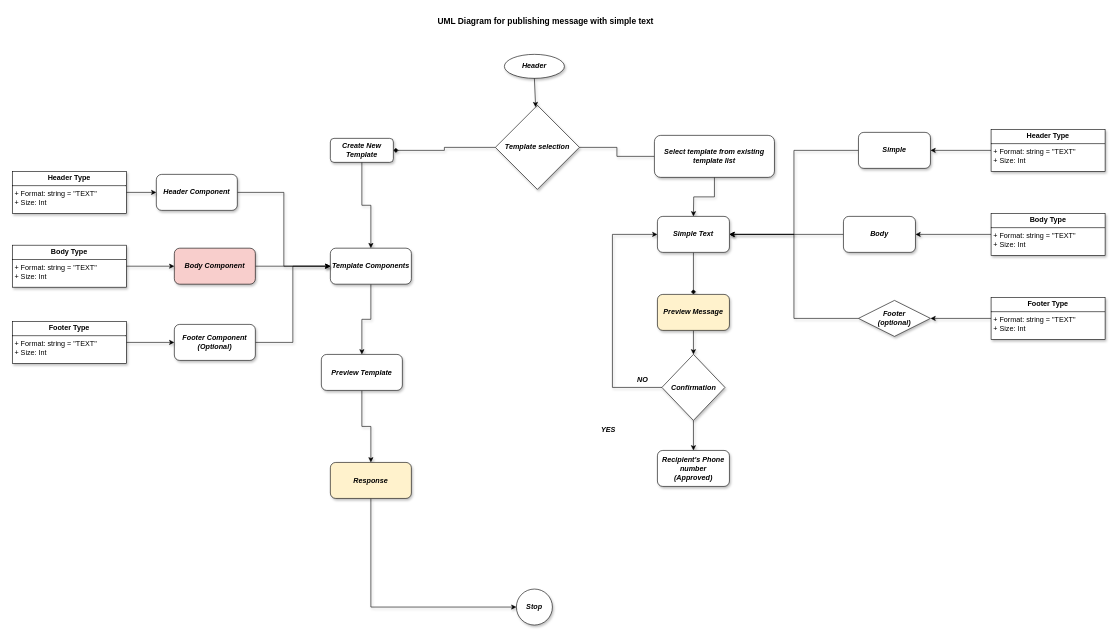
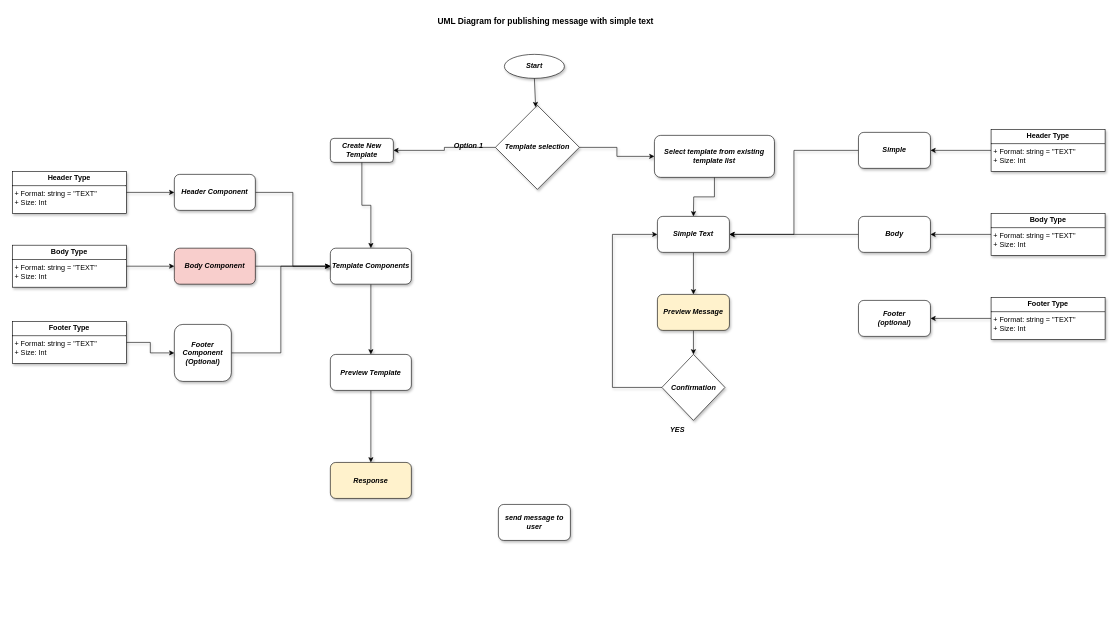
- <mxCell id="2" value="&lt;b&gt;&lt;i&gt;Header&lt;/i&gt;&lt;/b&gt;" style="ellipse;whiteSpace=wrap;html=1;shadow=1;" parent="1" vertex="1"><mxGeometry x="840" y="90" width="100" height="40" as="geometry" /></mxCell>
+ <mxCell id="2" value="&lt;b&gt;&lt;i&gt;Start&lt;/i&gt;&lt;/b&gt;" style="ellipse;whiteSpace=wrap;html=1;shadow=1;" parent="1" vertex="1"><mxGeometry x="840" y="90" width="100" height="40" as="geometry" /></mxCell>
+ <mxCell id="19" value="&lt;b&gt;&lt;i&gt;Option 1&lt;/i&gt;&lt;/b&gt;" style="text;html=1;align=center;verticalAlign=middle;resizable=0;points=[];autosize=1;strokeColor=none;fillColor=none;shadow=1;" parent="1" vertex="1"><mxGeometry x="745" y="228" width="70" height="30" as="geometry" /></mxCell>
- <mxCell id="3" style="edgeStyle=orthogonalEdgeStyle;rounded=0;orthogonalLoop=1;jettySize=auto;html=1;exitX=0;exitY=0.5;exitDx=0;exitDy=0;entryX=1;entryY=0.5;entryDx=0;entryDy=0;shadow=1;endArrow=diamond;" parent="1" source="5" target="12" edge="1"><mxGeometry relative="1" as="geometry" /></mxCell>
+ <mxCell id="3" style="edgeStyle=orthogonalEdgeStyle;rounded=0;orthogonalLoop=1;jettySize=auto;html=1;exitX=0;exitY=0.5;exitDx=0;exitDy=0;entryX=1;entryY=0.5;entryDx=0;entryDy=0;shadow=1;" parent="1" source="5" target="12" edge="1"><mxGeometry relative="1" as="geometry" /></mxCell>
- <mxCell id="4" style="edgeStyle=orthogonalEdgeStyle;rounded=0;orthogonalLoop=1;jettySize=auto;html=1;exitX=1;exitY=0.5;exitDx=0;exitDy=0;entryX=0;entryY=0.5;entryDx=0;entryDy=0;shadow=1;endArrow=none;" parent="1" source="5" target="10" edge="1"><mxGeometry relative="1" as="geometry" /></mxCell>
+ <mxCell id="4" style="edgeStyle=orthogonalEdgeStyle;rounded=0;orthogonalLoop=1;jettySize=auto;html=1;exitX=1;exitY=0.5;exitDx=0;exitDy=0;entryX=0;entryY=0.5;entryDx=0;entryDy=0;shadow=1;" parent="1" source="5" target="10" edge="1"><mxGeometry relative="1" as="geometry" /></mxCell>
- <mxCell id="45" value="&lt;b&gt;&lt;i&gt;Header Component&lt;/i&gt;&lt;/b&gt;" style="rounded=1;whiteSpace=wrap;html=1;shadow=1;" vertex="1" parent="1"><mxGeometry x="260" y="290" width="135" height="60" as="geometry" /></mxCell>
+ <mxCell id="45" value="&lt;b&gt;&lt;i&gt;Header Component&lt;/i&gt;&lt;/b&gt;" style="rounded=1;whiteSpace=wrap;html=1;shadow=1;" vertex="1" parent="1"><mxGeometry x="290" y="290" width="135" height="60" as="geometry" /></mxCell>
- <mxCell id="23" value="&lt;b&gt;&lt;i&gt;Body&lt;/i&gt;&lt;/b&gt;" style="rounded=1;whiteSpace=wrap;html=1;shadow=1;" parent="1" vertex="1"><mxGeometry x="1405" y="360" width="120" height="60" as="geometry" /></mxCell>
+ <mxCell id="23" value="&lt;b&gt;&lt;i&gt;Body&lt;/i&gt;&lt;/b&gt;" style="rounded=1;whiteSpace=wrap;html=1;shadow=1;" parent="1" vertex="1"><mxGeometry x="1430" y="360" width="120" height="60" as="geometry" /></mxCell>
- <mxCell id="13" style="edgeStyle=orthogonalEdgeStyle;rounded=0;orthogonalLoop=1;jettySize=auto;html=1;exitX=0.5;exitY=1;exitDx=0;exitDy=0;entryX=0.5;entryY=0;entryDx=0;entryDy=0;shadow=1;endArrow=diamond;" parent="1" source="14" target="26" edge="1"><mxGeometry relative="1" as="geometry" /></mxCell>
+ <mxCell id="13" style="edgeStyle=orthogonalEdgeStyle;rounded=0;orthogonalLoop=1;jettySize=auto;html=1;exitX=0.5;exitY=1;exitDx=0;exitDy=0;entryX=0.5;entryY=0;entryDx=0;entryDy=0;shadow=1;" parent="1" source="14" target="26" edge="1"><mxGeometry relative="1" as="geometry" /></mxCell>
- <mxCell id="28" style="edgeStyle=orthogonalEdgeStyle;rounded=0;orthogonalLoop=1;jettySize=auto;html=1;exitX=0;exitY=0.5;exitDx=0;exitDy=0;entryX=1;entryY=0.5;entryDx=0;entryDy=0;shadow=1;" parent="1" source="29" target="14" edge="1"><mxGeometry relative="1" as="geometry" /></mxCell>
- <mxCell id="29" value="&lt;b&gt;&lt;i&gt;Footer&lt;br&gt;(optional)&lt;/i&gt;&lt;/b&gt;" style="rhombus;whiteSpace=wrap;html=1;shadow=1;" parent="1" vertex="1"><mxGeometry x="1430" y="500" width="120" height="60" as="geometry" /></mxCell>
+ <mxCell id="29" value="&lt;b&gt;&lt;i&gt;Footer&lt;br&gt;(optional)&lt;/i&gt;&lt;/b&gt;" style="rounded=1;whiteSpace=wrap;html=1;shadow=1;" parent="1" vertex="1"><mxGeometry x="1430" y="500" width="120" height="60" as="geometry" /></mxCell>
- <mxCell id="49" value="&lt;b&gt;&lt;i&gt;Footer Component&lt;br&gt;(Optional)&lt;/i&gt;&lt;/b&gt;" style="rounded=1;whiteSpace=wrap;html=1;shadow=1;" vertex="1" parent="1"><mxGeometry x="290" y="540" width="135" height="60" as="geometry" /></mxCell>
+ <mxCell id="49" value="&lt;b&gt;&lt;i&gt;Footer Component&lt;br&gt;(Optional)&lt;/i&gt;&lt;/b&gt;" style="rounded=1;whiteSpace=wrap;html=1;shadow=1;" vertex="1" parent="1"><mxGeometry x="290" y="540" width="95" height="95" as="geometry" /></mxCell>
- <mxCell id="41" value="&lt;b&gt;&lt;i&gt;Preview Template&lt;/i&gt;&lt;/b&gt;" style="rounded=1;whiteSpace=wrap;html=1;shadow=1;" vertex="1" parent="1"><mxGeometry x="535" y="590" width="135" height="60" as="geometry" /></mxCell>
+ <mxCell id="41" value="&lt;b&gt;&lt;i&gt;Preview Template&lt;/i&gt;&lt;/b&gt;" style="rounded=1;whiteSpace=wrap;html=1;shadow=1;" vertex="1" parent="1"><mxGeometry x="550" y="590" width="135" height="60" as="geometry" /></mxCell>
- <mxCell id="36" value="&lt;b&gt;&lt;i&gt;NO&lt;/i&gt;&lt;/b&gt;" style="text;html=1;align=center;verticalAlign=middle;resizable=0;points=[];autosize=1;strokeColor=none;fillColor=none;shadow=1;" parent="1" vertex="1"><mxGeometry x="1050" y="618" width="40" height="30" as="geometry" /></mxCell>
- <mxCell id="35" value="&lt;b&gt;&lt;i&gt;YES&lt;/i&gt;&lt;/b&gt;" style="text;html=1;align=center;verticalAlign=middle;resizable=0;points=[];autosize=1;strokeColor=none;fillColor=none;shadow=1;" parent="1" vertex="1"><mxGeometry x="987.5" y="700" width="50" height="30" as="geometry" /></mxCell>
+ <mxCell id="35" value="&lt;b&gt;&lt;i&gt;YES&lt;/i&gt;&lt;/b&gt;" style="text;html=1;align=center;verticalAlign=middle;resizable=0;points=[];autosize=1;strokeColor=none;fillColor=none;shadow=1;" parent="1" vertex="1"><mxGeometry x="1102.5" y="700" width="50" height="30" as="geometry" /></mxCell>
- <mxCell id="33" style="edgeStyle=orthogonalEdgeStyle;rounded=0;orthogonalLoop=1;jettySize=auto;html=1;exitX=0.5;exitY=1;exitDx=0;exitDy=0;entryX=0.5;entryY=0;entryDx=0;entryDy=0;shadow=1;" edge="1" parent="1" source="34" target="37"><mxGeometry relative="1" as="geometry" /></mxCell>
- <mxCell id="37" value="&lt;b&gt;&lt;i&gt;Recipient's Phone number&lt;br&gt;(Approved)&lt;/i&gt;&lt;/b&gt;" style="rounded=1;whiteSpace=wrap;html=1;shadow=1;" vertex="1" parent="1"><mxGeometry x="1095" y="750" width="120" height="60" as="geometry" /></mxCell>
+ <mxCell id="27" value="&lt;b&gt;&lt;i&gt;send message to user&lt;/i&gt;&lt;/b&gt;" style="rounded=1;whiteSpace=wrap;html=1;shadow=1;" parent="1" vertex="1"><mxGeometry x="830" y="840" width="120" height="60" as="geometry" /></mxCell>
- <mxCell id="42" style="edgeStyle=orthogonalEdgeStyle;rounded=0;orthogonalLoop=1;jettySize=auto;html=1;exitX=0.5;exitY=1;exitDx=0;exitDy=0;entryX=0;entryY=0.5;entryDx=0;entryDy=0;shadow=1;" edge="1" parent="1" source="43" target="24"><mxGeometry relative="1" as="geometry" /></mxCell>
- <mxCell id="24" value="&lt;b&gt;&lt;i&gt;Stop&lt;/i&gt;&lt;/b&gt;" style="ellipse;whiteSpace=wrap;html=1;aspect=fixed;shadow=1;" parent="1" vertex="1"><mxGeometry x="860" y="981" width="60" height="60" as="geometry" /></mxCell>
